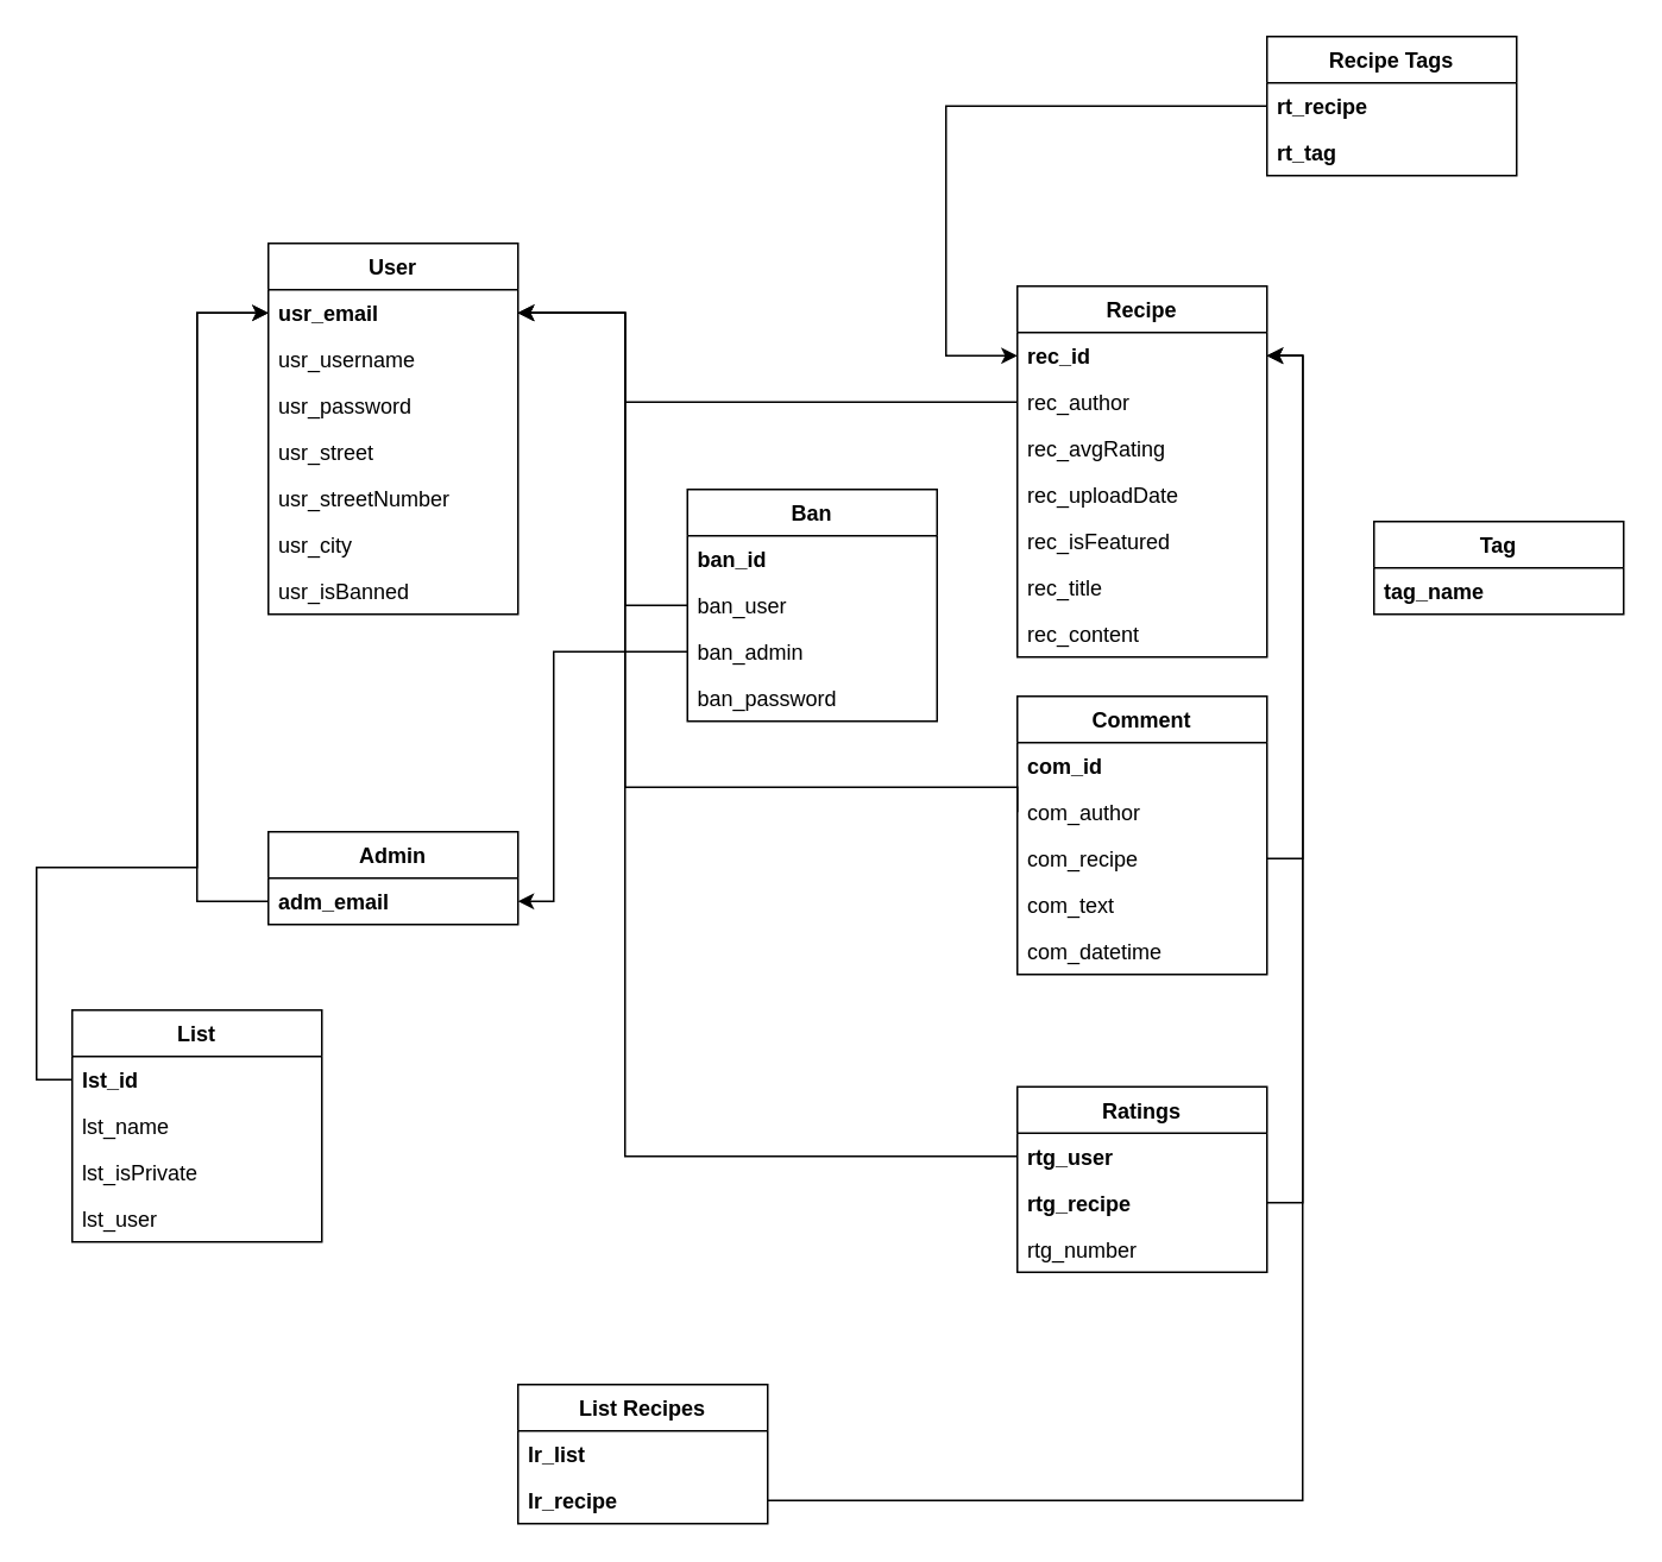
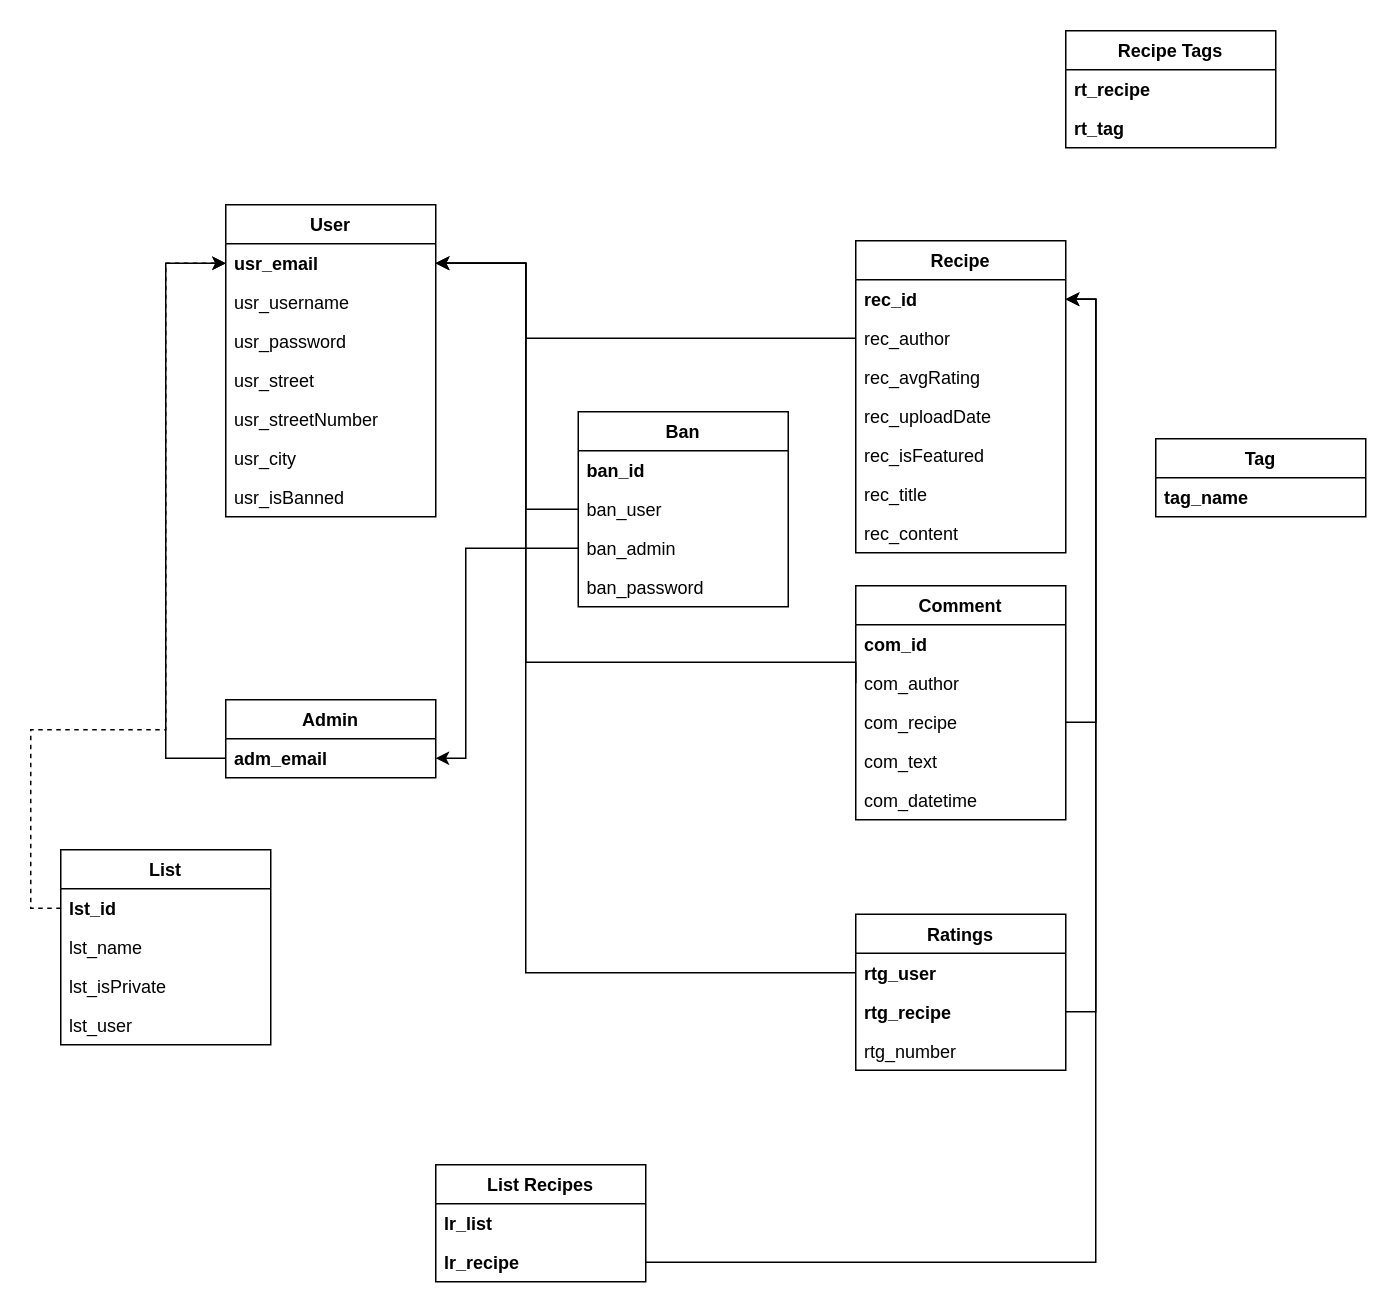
- <mxCell id="49" style="edgeStyle=orthogonalEdgeStyle;rounded=0;orthogonalLoop=1;jettySize=auto;html=1;exitX=0;exitY=0.5;exitDx=0;exitDy=0;entryX=0;entryY=0.5;entryDx=0;entryDy=0;" parent="1" source="47" target="14" edge="1"><mxGeometry relative="1" as="geometry"><Array as="points"><mxPoint x="530" y="59" /><mxPoint x="530" y="199" /></Array></mxGeometry></mxCell>
- <mxCell id="58" style="edgeStyle=orthogonalEdgeStyle;rounded=0;orthogonalLoop=1;jettySize=auto;html=1;exitX=0;exitY=0.5;exitDx=0;exitDy=0;entryX=0;entryY=0.5;entryDx=0;entryDy=0;" edge="1" parent="1" source="31" target="3"><mxGeometry relative="1" as="geometry"><Array as="points"><mxPoint x="20" y="605" /><mxPoint x="20" y="486" /><mxPoint x="110" y="486" /><mxPoint x="110" y="175" /></Array></mxGeometry></mxCell>
+ <mxCell id="58" style="edgeStyle=orthogonalEdgeStyle;rounded=0;orthogonalLoop=1;jettySize=auto;html=1;exitX=0;exitY=0.5;exitDx=0;exitDy=0;entryX=0;entryY=0.5;entryDx=0;entryDy=0;dashed=1;" edge="1" parent="1" source="31" target="3"><mxGeometry relative="1" as="geometry"><Array as="points"><mxPoint x="20" y="605" /><mxPoint x="20" y="486" /><mxPoint x="110" y="486" /><mxPoint x="110" y="175" /></Array></mxGeometry></mxCell>
